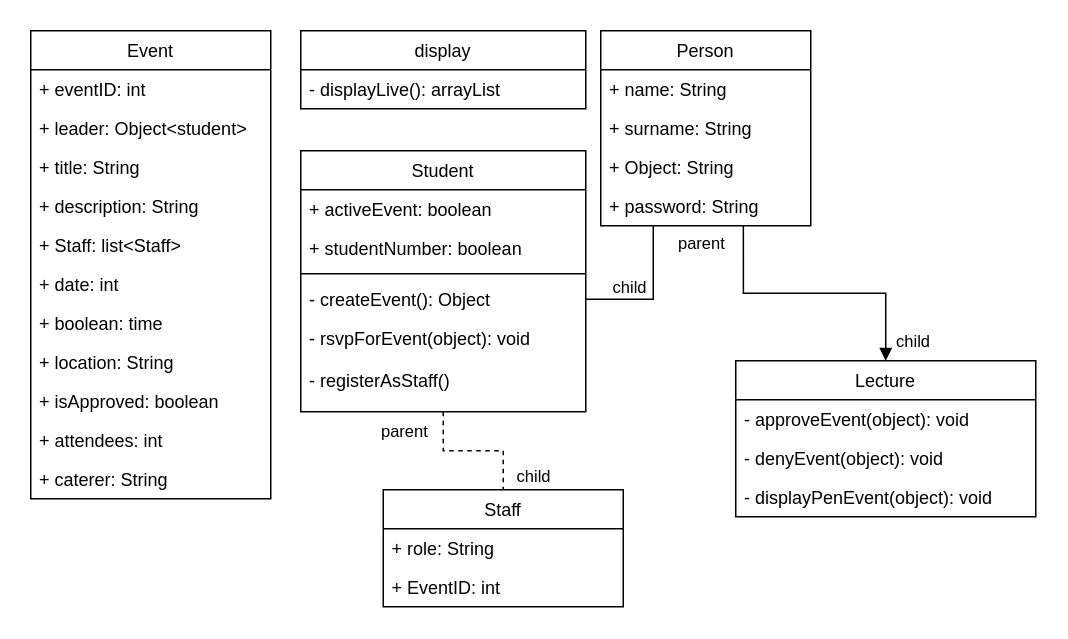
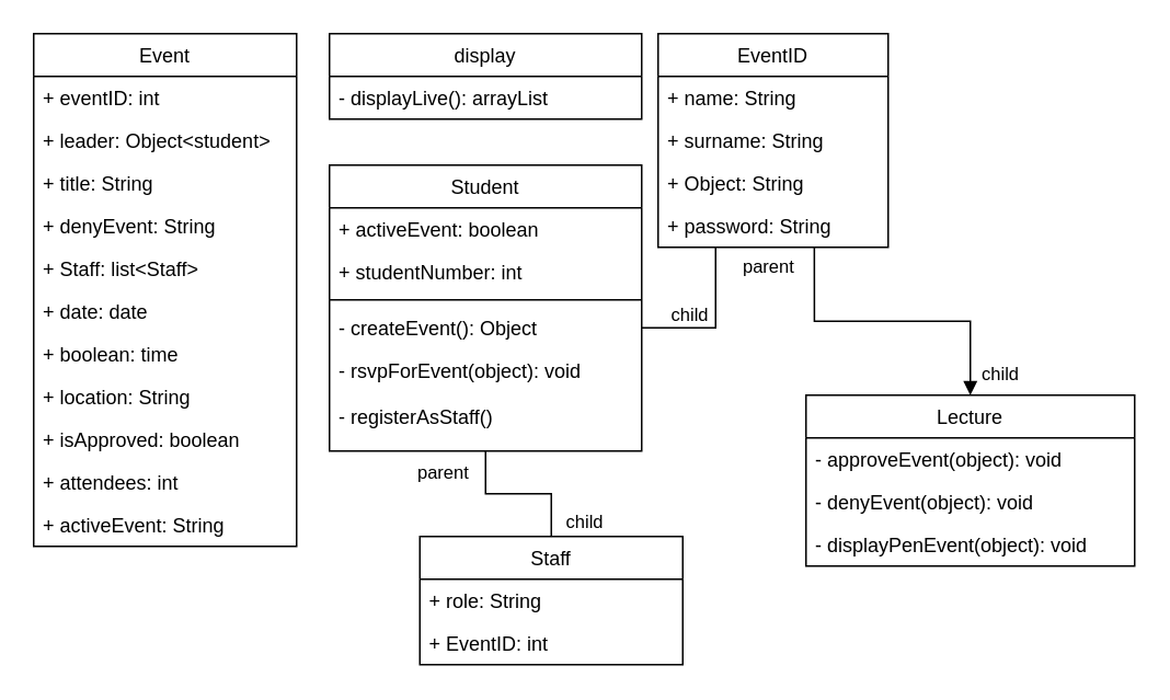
- <mxCell id="14" value="Person" style="swimlane;fontStyle=0;childLayout=stackLayout;horizontal=1;startSize=26;fillColor=none;horizontalStack=0;resizeParent=1;resizeParentMax=0;resizeLast=0;collapsible=1;marginBottom=0;" vertex="1" parent="1"><mxGeometry x="400" y="20" width="140" height="130" as="geometry" /></mxCell>
+ <mxCell id="14" value="EventID" style="swimlane;fontStyle=0;childLayout=stackLayout;horizontal=1;startSize=26;fillColor=none;horizontalStack=0;resizeParent=1;resizeParentMax=0;resizeLast=0;collapsible=1;marginBottom=0;" vertex="1" parent="1"><mxGeometry x="400" y="20" width="140" height="130" as="geometry" /></mxCell>
- <mxCell id="6" value="+ description: String" style="text;strokeColor=none;fillColor=none;align=left;verticalAlign=top;spacingLeft=4;spacingRight=4;overflow=hidden;rotatable=0;points=[[0,0.5],[1,0.5]];portConstraint=eastwest;" vertex="1" parent="2"><mxGeometry y="104" width="160" height="26" as="geometry" /></mxCell>
+ <mxCell id="6" value="+ denyEvent: String" style="text;strokeColor=none;fillColor=none;align=left;verticalAlign=top;spacingLeft=4;spacingRight=4;overflow=hidden;rotatable=0;points=[[0,0.5],[1,0.5]];portConstraint=eastwest;" vertex="1" parent="2"><mxGeometry y="104" width="160" height="26" as="geometry" /></mxCell>
- <mxCell id="21" value="+ studentNumber: boolean" style="text;strokeColor=none;fillColor=none;align=left;verticalAlign=top;spacingLeft=4;spacingRight=4;overflow=hidden;rotatable=0;points=[[0,0.5],[1,0.5]];portConstraint=eastwest;" vertex="1" parent="19"><mxGeometry y="52" width="190" height="26" as="geometry" /></mxCell>
+ <mxCell id="21" value="+ studentNumber: int" style="text;strokeColor=none;fillColor=none;align=left;verticalAlign=top;spacingLeft=4;spacingRight=4;overflow=hidden;rotatable=0;points=[[0,0.5],[1,0.5]];portConstraint=eastwest;" vertex="1" parent="19"><mxGeometry y="52" width="190" height="26" as="geometry" /></mxCell>
- <mxCell id="8" value="+ date: int" style="text;strokeColor=none;fillColor=none;align=left;verticalAlign=top;spacingLeft=4;spacingRight=4;overflow=hidden;rotatable=0;points=[[0,0.5],[1,0.5]];portConstraint=eastwest;" vertex="1" parent="2"><mxGeometry y="156" width="160" height="26" as="geometry" /></mxCell>
+ <mxCell id="8" value="+ date: date" style="text;strokeColor=none;fillColor=none;align=left;verticalAlign=top;spacingLeft=4;spacingRight=4;overflow=hidden;rotatable=0;points=[[0,0.5],[1,0.5]];portConstraint=eastwest;" vertex="1" parent="2"><mxGeometry y="156" width="160" height="26" as="geometry" /></mxCell>
- <mxCell id="37" value="" style="endArrow=none;html=1;edgeStyle=orthogonalEdgeStyle;rounded=0;exitX=0.5;exitY=1;exitDx=0;exitDy=0;entryX=0.5;entryY=0;entryDx=0;entryDy=0;dashed=1;" edge="1" parent="1" source="19" target="40"><mxGeometry relative="1" as="geometry"><mxPoint x="350" y="213" as="sourcePoint" /><mxPoint x="290" y="324" as="targetPoint" /></mxGeometry></mxCell>
+ <mxCell id="37" value="" style="endArrow=none;html=1;edgeStyle=orthogonalEdgeStyle;rounded=0;exitX=0.5;exitY=1;exitDx=0;exitDy=0;entryX=0.5;entryY=0;entryDx=0;entryDy=0;" edge="1" parent="1" source="19" target="40"><mxGeometry relative="1" as="geometry"><mxPoint x="350" y="213" as="sourcePoint" /><mxPoint x="290" y="324" as="targetPoint" /></mxGeometry></mxCell>
- <mxCell id="13" value="+ caterer: String" style="text;strokeColor=none;fillColor=none;align=left;verticalAlign=top;spacingLeft=4;spacingRight=4;overflow=hidden;rotatable=0;points=[[0,0.5],[1,0.5]];portConstraint=eastwest;" vertex="1" parent="2"><mxGeometry y="286" width="160" height="26" as="geometry" /></mxCell>
+ <mxCell id="13" value="+ activeEvent: String" style="text;strokeColor=none;fillColor=none;align=left;verticalAlign=top;spacingLeft=4;spacingRight=4;overflow=hidden;rotatable=0;points=[[0,0.5],[1,0.5]];portConstraint=eastwest;" vertex="1" parent="2"><mxGeometry y="286" width="160" height="26" as="geometry" /></mxCell>
